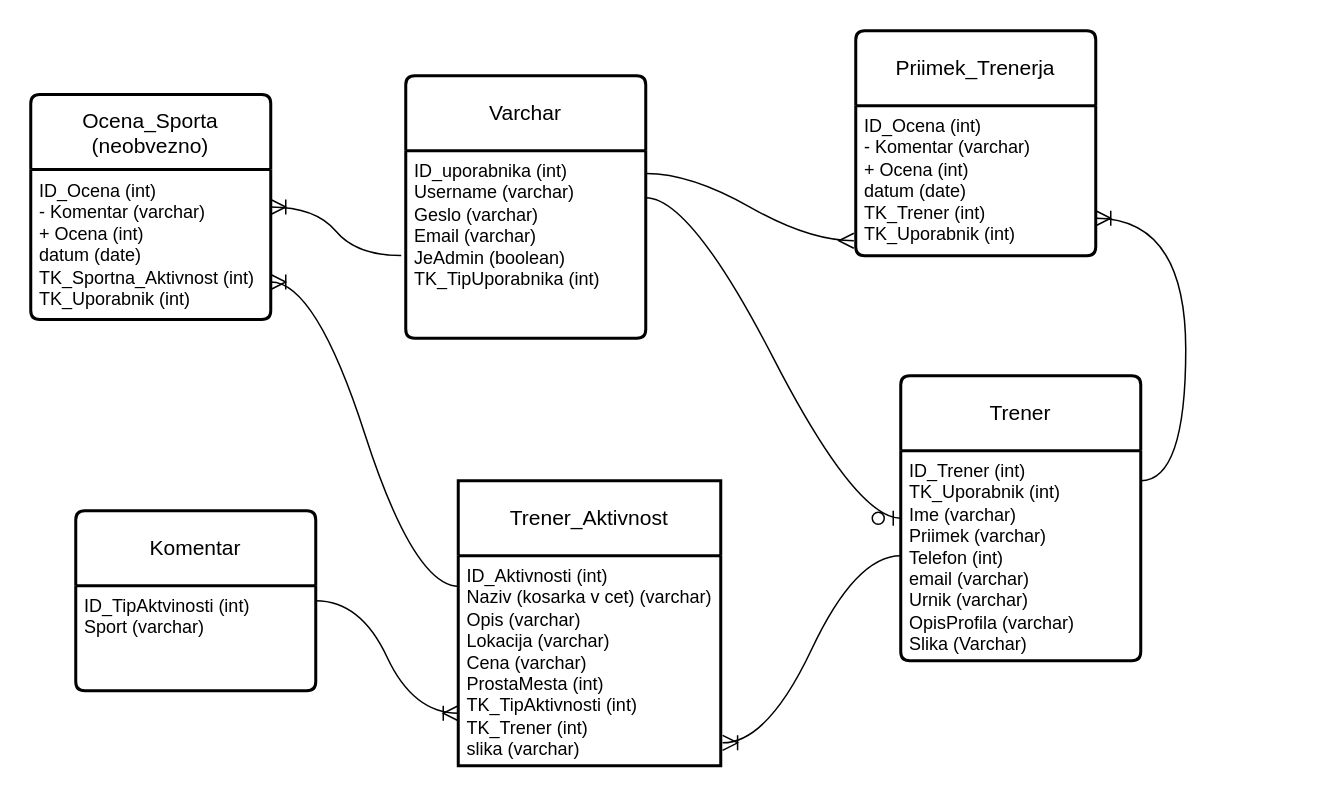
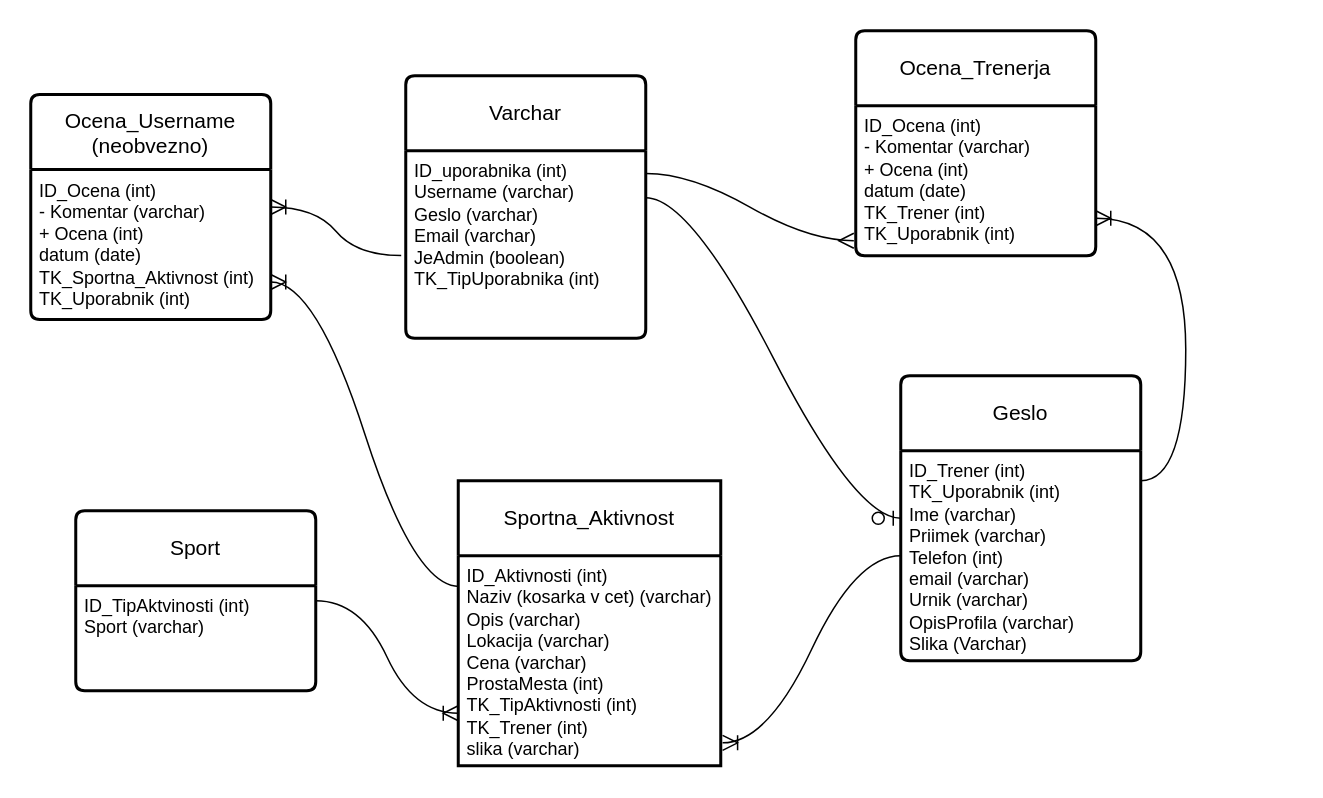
- <mxCell id="11" value="Priimek_Trenerja" style="swimlane;childLayout=stackLayout;horizontal=1;startSize=50;horizontalStack=0;rounded=1;fontSize=14;fontStyle=0;strokeWidth=2;resizeParent=0;resizeLast=1;shadow=0;dashed=0;align=center;arcSize=4;whiteSpace=wrap;html=1;" parent="1" vertex="1"><mxGeometry x="570" y="20" width="160" height="150" as="geometry" /></mxCell>
+ <mxCell id="11" value="Ocena_Trenerja" style="swimlane;childLayout=stackLayout;horizontal=1;startSize=50;horizontalStack=0;rounded=1;fontSize=14;fontStyle=0;strokeWidth=2;resizeParent=0;resizeLast=1;shadow=0;dashed=0;align=center;arcSize=4;whiteSpace=wrap;html=1;" parent="1" vertex="1"><mxGeometry x="570" y="20" width="160" height="150" as="geometry" /></mxCell>
- <mxCell id="18" value="Ocena_Sporta (neobvezno)" style="swimlane;childLayout=stackLayout;horizontal=1;startSize=50;horizontalStack=0;rounded=1;fontSize=14;fontStyle=0;strokeWidth=2;resizeParent=0;resizeLast=1;shadow=0;dashed=0;align=center;arcSize=4;whiteSpace=wrap;html=1;" vertex="1" parent="1"><mxGeometry x="20" y="62.5" width="160" height="150" as="geometry" /></mxCell>
+ <mxCell id="18" value="Ocena_Username (neobvezno)" style="swimlane;childLayout=stackLayout;horizontal=1;startSize=50;horizontalStack=0;rounded=1;fontSize=14;fontStyle=0;strokeWidth=2;resizeParent=0;resizeLast=1;shadow=0;dashed=0;align=center;arcSize=4;whiteSpace=wrap;html=1;" vertex="1" parent="1"><mxGeometry x="20" y="62.5" width="160" height="150" as="geometry" /></mxCell>
- <mxCell id="9" value="Trener" style="swimlane;childLayout=stackLayout;horizontal=1;startSize=50;horizontalStack=0;rounded=1;fontSize=14;fontStyle=0;strokeWidth=2;resizeParent=0;resizeLast=1;shadow=0;dashed=0;align=center;arcSize=4;whiteSpace=wrap;html=1;" parent="1" vertex="1"><mxGeometry x="600" y="250" width="160" height="190" as="geometry" /></mxCell>
+ <mxCell id="9" value="Geslo" style="swimlane;childLayout=stackLayout;horizontal=1;startSize=50;horizontalStack=0;rounded=1;fontSize=14;fontStyle=0;strokeWidth=2;resizeParent=0;resizeLast=1;shadow=0;dashed=0;align=center;arcSize=4;whiteSpace=wrap;html=1;" parent="1" vertex="1"><mxGeometry x="600" y="250" width="160" height="190" as="geometry" /></mxCell>
- <mxCell id="5" value="Trener_Aktivnost" style="swimlane;childLayout=stackLayout;horizontal=1;startSize=50;horizontalStack=0;rounded=1;fontSize=14;fontStyle=0;strokeWidth=2;resizeParent=0;resizeLast=1;shadow=0;dashed=0;align=center;arcSize=0;whiteSpace=wrap;html=1;" parent="1" vertex="1"><mxGeometry x="305" y="320" width="175" height="190" as="geometry" /></mxCell>
+ <mxCell id="5" value="Sportna_Aktivnost" style="swimlane;childLayout=stackLayout;horizontal=1;startSize=50;horizontalStack=0;rounded=1;fontSize=14;fontStyle=0;strokeWidth=2;resizeParent=0;resizeLast=1;shadow=0;dashed=0;align=center;arcSize=0;whiteSpace=wrap;html=1;" parent="1" vertex="1"><mxGeometry x="305" y="320" width="175" height="190" as="geometry" /></mxCell>
- <mxCell id="7" value="Komentar" style="swimlane;childLayout=stackLayout;horizontal=1;startSize=50;horizontalStack=0;rounded=1;fontSize=14;fontStyle=0;strokeWidth=2;resizeParent=0;resizeLast=1;shadow=0;dashed=0;align=center;arcSize=4;whiteSpace=wrap;html=1;" parent="1" vertex="1"><mxGeometry x="50" y="340" width="160" height="120" as="geometry" /></mxCell>
+ <mxCell id="7" value="Sport" style="swimlane;childLayout=stackLayout;horizontal=1;startSize=50;horizontalStack=0;rounded=1;fontSize=14;fontStyle=0;strokeWidth=2;resizeParent=0;resizeLast=1;shadow=0;dashed=0;align=center;arcSize=4;whiteSpace=wrap;html=1;" parent="1" vertex="1"><mxGeometry x="50" y="340" width="160" height="120" as="geometry" /></mxCell>
